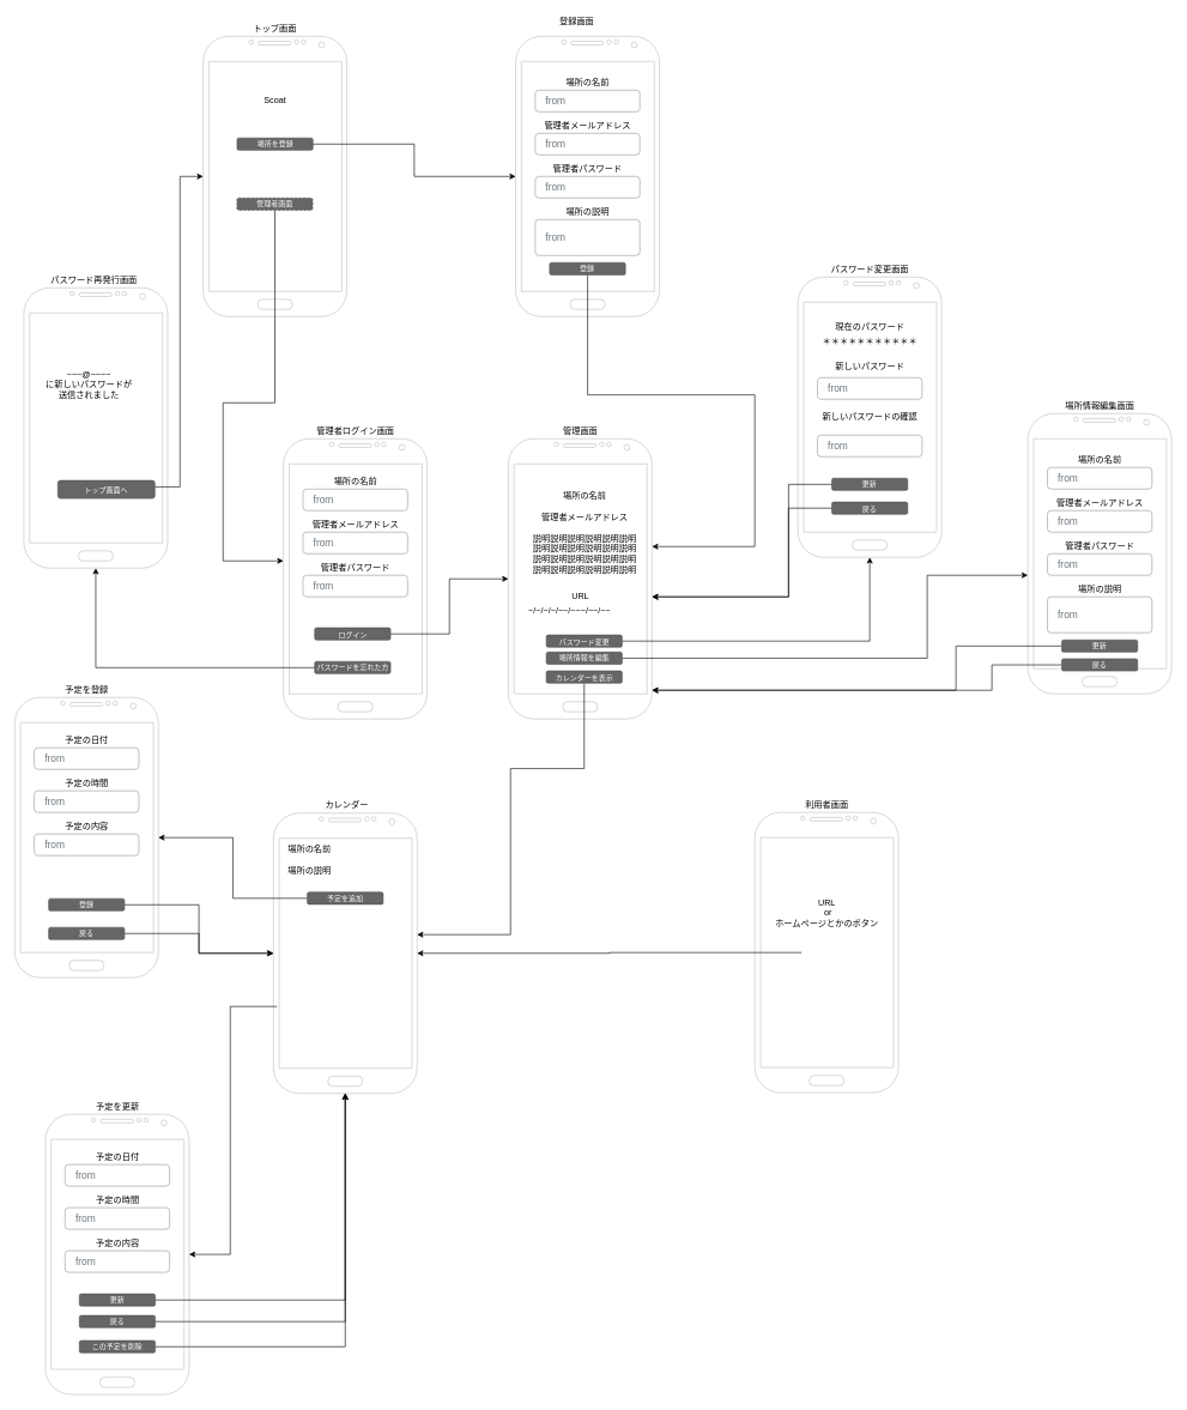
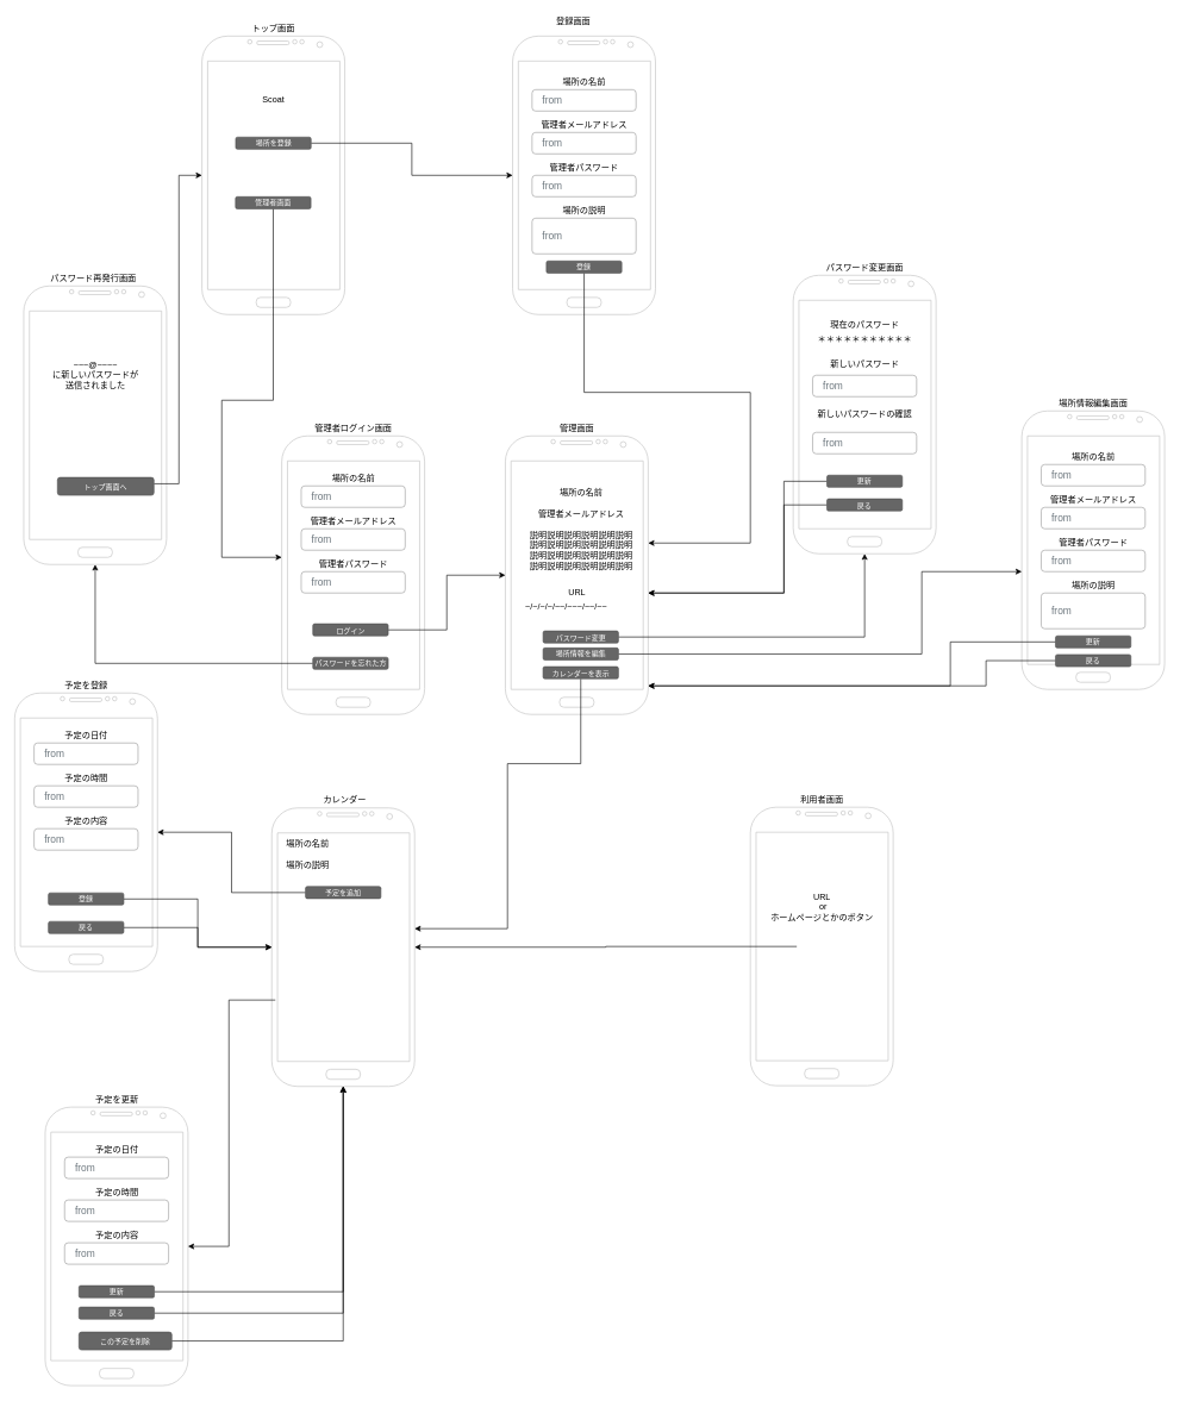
- <mxCell id="21" value="管理者画面" style="rounded=1;html=1;shadow=0;dashed=1;whiteSpace=wrap;fontSize=10;fillColor=#666666;align=center;strokeColor=#4D4D4D;fontColor=#ffffff;" parent="1" vertex="1"><mxGeometry x="329.25" y="275" width="105.5" height="16.88" as="geometry" /></mxCell>
+ <mxCell id="21" value="管理者画面" style="rounded=1;html=1;shadow=0;dashed=0;whiteSpace=wrap;fontSize=10;fillColor=#666666;align=center;strokeColor=#4D4D4D;fontColor=#ffffff;" parent="1" vertex="1"><mxGeometry x="329.25" y="275" width="105.5" height="16.88" as="geometry" /></mxCell>
- <mxCell id="96" value="~~~@~~~~&lt;br&gt;に新しいパスワードが&lt;br&gt;送信されました" style="text;html=1;align=center;verticalAlign=middle;resizable=0;points=[];autosize=1;" parent="1" vertex="1"><mxGeometry x="52.75" y="510" width="140" height="50" as="geometry" /></mxCell>
+ <mxCell id="96" value="~~~@~~~~&lt;br&gt;に新しいパスワードが&lt;br&gt;送信されました" style="text;html=1;align=center;verticalAlign=middle;resizable=0;points=[];autosize=1;" parent="1" vertex="1"><mxGeometry x="62.75" y="500" width="140" height="50" as="geometry" /></mxCell>
- <mxCell id="65" value="この予定を削除" style="rounded=1;html=1;shadow=0;dashed=0;whiteSpace=wrap;fontSize=10;fillColor=#666666;align=center;strokeColor=#4D4D4D;fontColor=#ffffff;" parent="1" vertex="1"><mxGeometry x="110" y="1865" width="105.5" height="16.88" as="geometry" /></mxCell>
+ <mxCell id="65" value="この予定を削除" style="rounded=1;html=1;shadow=0;dashed=0;whiteSpace=wrap;fontSize=10;fillColor=#666666;align=center;strokeColor=#4D4D4D;fontColor=#ffffff;" parent="1" vertex="1"><mxGeometry x="110" y="1865" width="130" height="25" as="geometry" /></mxCell>
